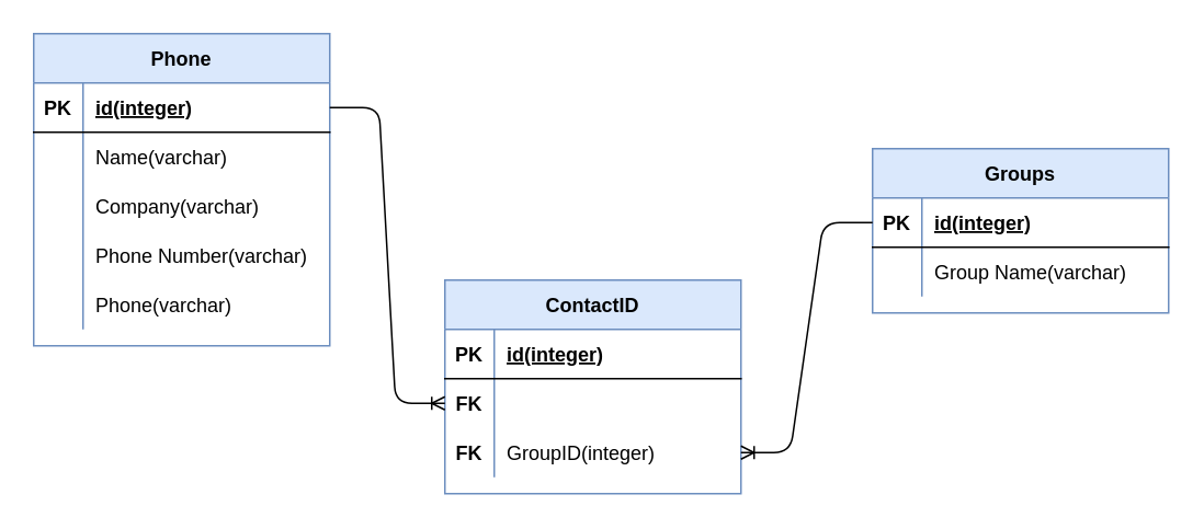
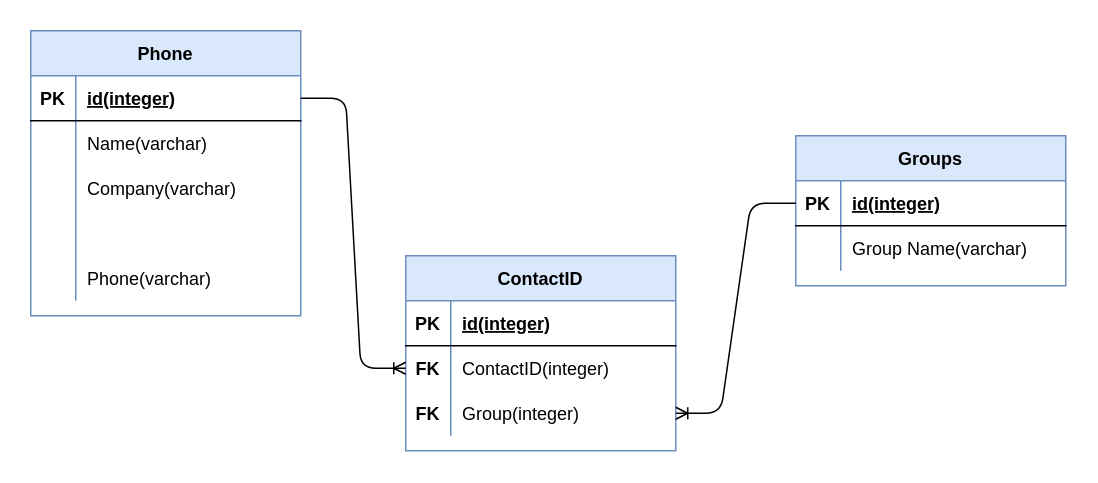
- <mxCell id="14" value="Phone Number(varchar)" style="shape=partialRectangle;connectable=0;fillColor=none;top=0;left=0;bottom=0;right=0;align=left;spacingLeft=6;overflow=hidden;" parent="12" vertex="1"><mxGeometry x="30" width="150" height="30" as="geometry" /></mxCell>
+ <mxCell id="31" value="ContactID(integer)" style="shape=partialRectangle;connectable=0;fillColor=none;top=0;left=0;bottom=0;right=0;align=left;spacingLeft=6;overflow=hidden;" parent="29" vertex="1"><mxGeometry x="30" width="150" height="30" as="geometry" /></mxCell>
- <mxCell id="34" value="GroupID(integer)" style="shape=partialRectangle;connectable=0;fillColor=none;top=0;left=0;bottom=0;right=0;align=left;spacingLeft=6;overflow=hidden;" parent="32" vertex="1"><mxGeometry x="30" width="150" height="30" as="geometry" /></mxCell>
+ <mxCell id="34" value="Group(integer)" style="shape=partialRectangle;connectable=0;fillColor=none;top=0;left=0;bottom=0;right=0;align=left;spacingLeft=6;overflow=hidden;" parent="32" vertex="1"><mxGeometry x="30" width="150" height="30" as="geometry" /></mxCell>
